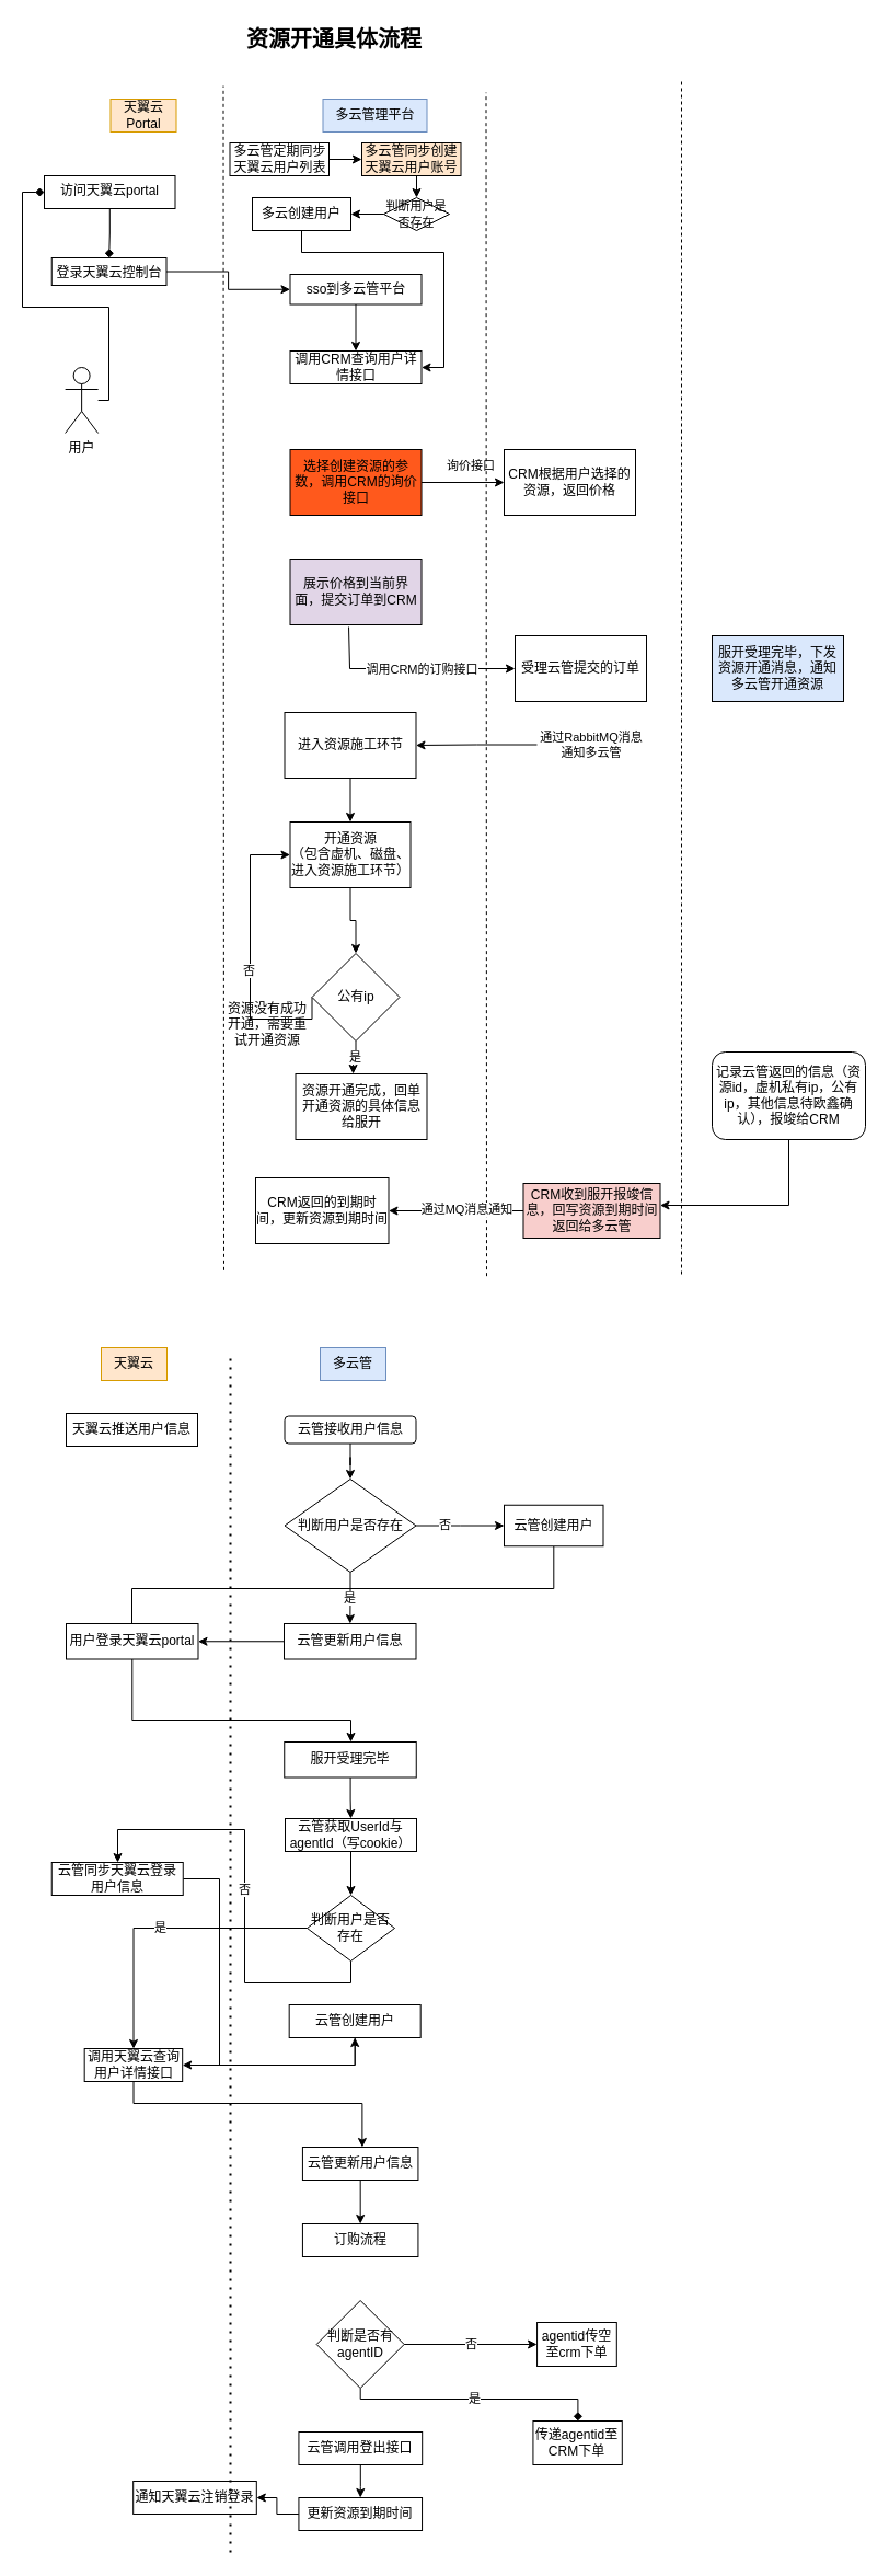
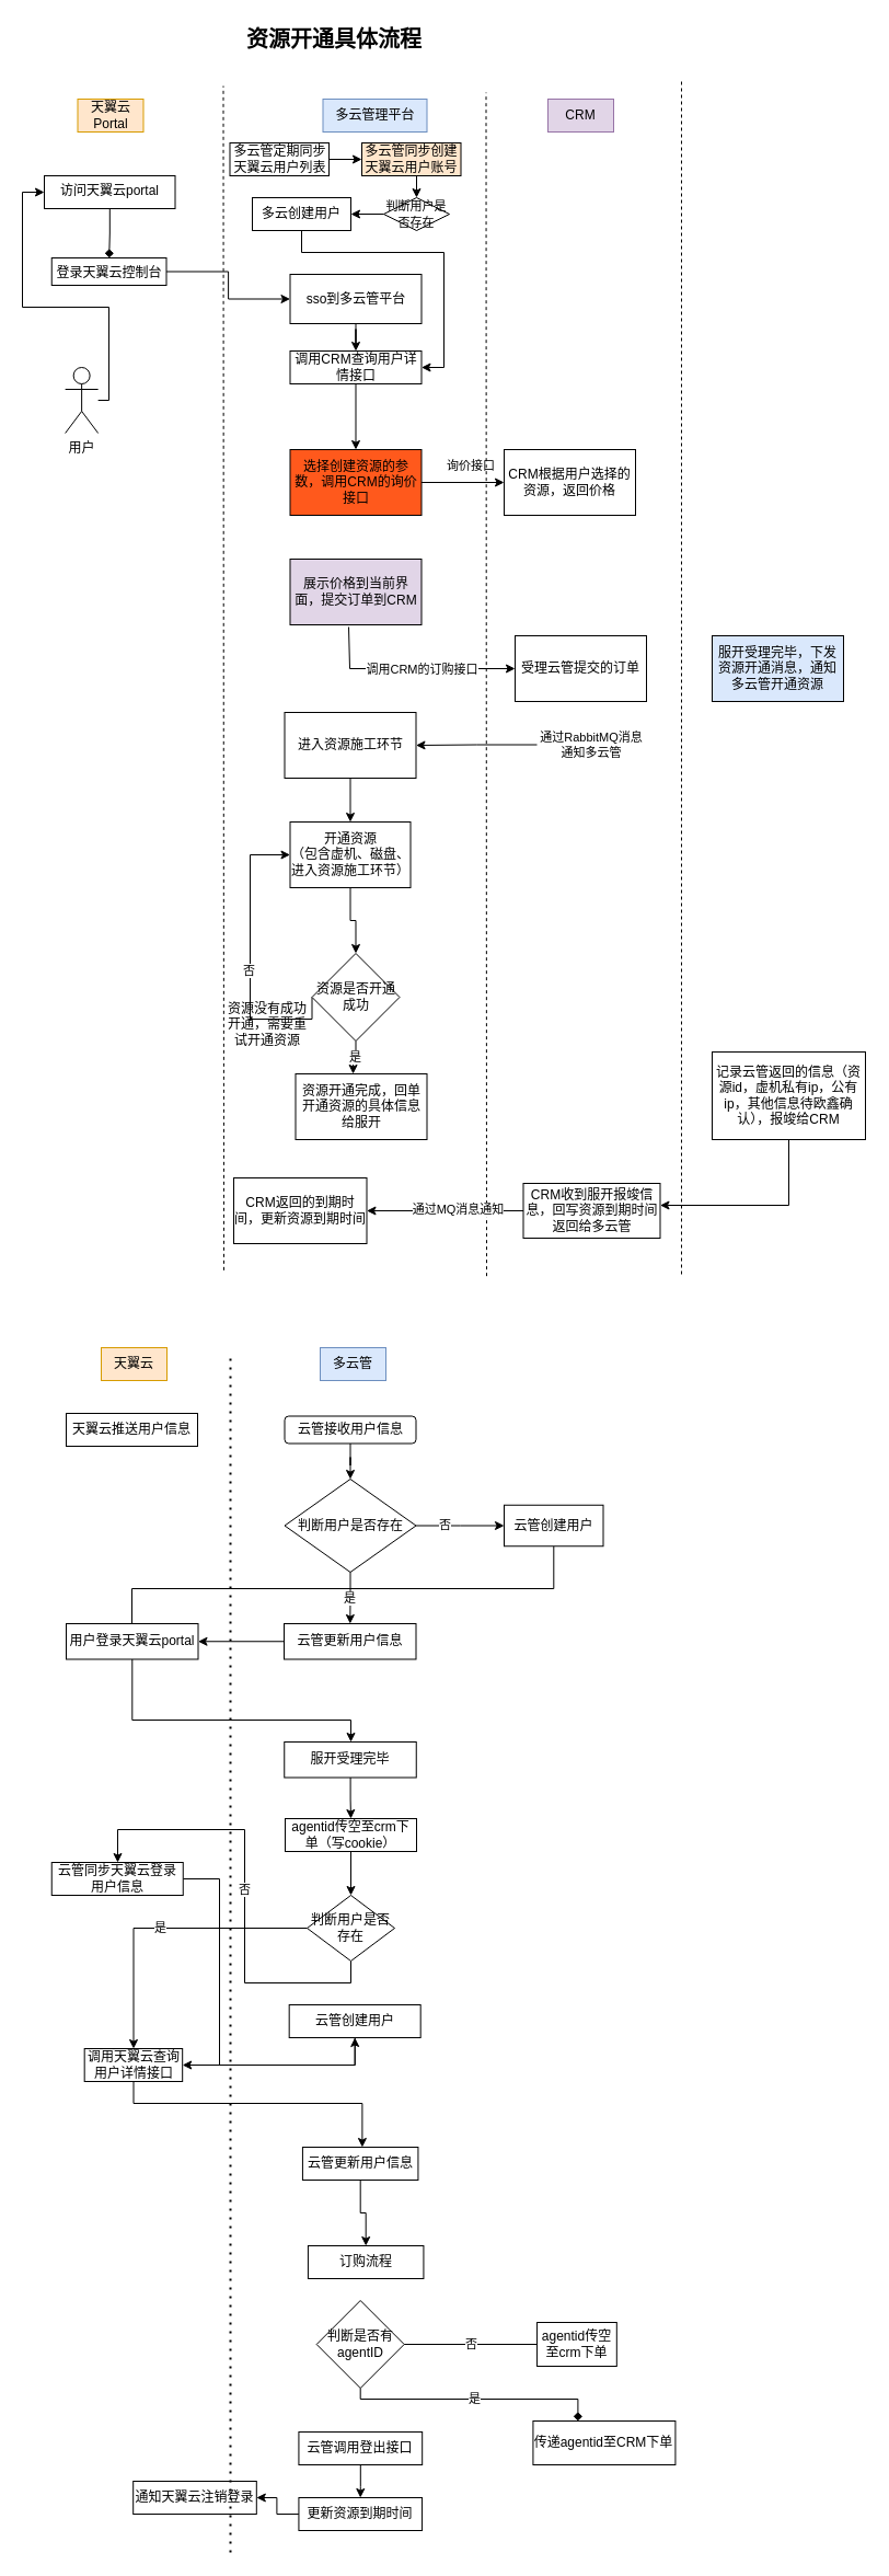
- <mxCell id="4" value="天翼云Portal" style="text;html=1;strokeColor=#d79b00;fillColor=#ffe6cc;align=center;verticalAlign=middle;whiteSpace=wrap;rounded=0;" parent="1" vertex="1"><mxGeometry x="100.5" y="90" width="60" height="30" as="geometry" /></mxCell>
+ <mxCell id="4" value="天翼云Portal" style="text;html=1;strokeColor=#d79b00;fillColor=#ffe6cc;align=center;verticalAlign=middle;whiteSpace=wrap;rounded=0;" parent="1" vertex="1"><mxGeometry x="70.5" y="90" width="60" height="30" as="geometry" /></mxCell>
+ <mxCell id="19" value="CRM" style="text;html=1;strokeColor=#9673a6;fillColor=#e1d5e7;align=center;verticalAlign=middle;whiteSpace=wrap;rounded=0;" parent="1" vertex="1"><mxGeometry x="500" y="90" width="60" height="30" as="geometry" /></mxCell>
- <mxCell id="7" value="" style="edgeStyle=orthogonalEdgeStyle;rounded=0;orthogonalLoop=1;jettySize=auto;html=1;entryX=0;entryY=0.5;entryDx=0;entryDy=0;endArrow=diamond;" parent="1" source="8" target="10" edge="1"><mxGeometry relative="1" as="geometry"><Array as="points"><mxPoint x="99" y="280" /><mxPoint x="20" y="280" /><mxPoint x="20" y="175" /></Array></mxGeometry></mxCell>
+ <mxCell id="7" value="" style="edgeStyle=orthogonalEdgeStyle;rounded=0;orthogonalLoop=1;jettySize=auto;html=1;entryX=0;entryY=0.5;entryDx=0;entryDy=0;" parent="1" source="8" target="10" edge="1"><mxGeometry relative="1" as="geometry"><Array as="points"><mxPoint x="99" y="280" /><mxPoint x="20" y="280" /><mxPoint x="20" y="175" /></Array></mxGeometry></mxCell>
- <mxCell id="14" value="sso到多云管平台" style="rounded=0;whiteSpace=wrap;html=1;" parent="1" vertex="1"><mxGeometry x="264.5" y="250" width="120" height="27.5" as="geometry" /></mxCell>
+ <mxCell id="14" value="sso到多云管平台" style="rounded=0;whiteSpace=wrap;html=1;" parent="1" vertex="1"><mxGeometry x="264.5" y="250" width="120" height="45" as="geometry" /></mxCell>
+ <mxCell id="15" value="" style="edgeStyle=orthogonalEdgeStyle;rounded=0;orthogonalLoop=1;jettySize=auto;html=1;" parent="1" source="16" target="18" edge="1"><mxGeometry relative="1" as="geometry" /></mxCell>
- <mxCell id="37" value="公有ip" style="rhombus;whiteSpace=wrap;html=1;" parent="1" vertex="1"><mxGeometry x="284.5" y="870" width="80" height="80" as="geometry" /></mxCell>
+ <mxCell id="37" value="资源是否开通成功" style="rhombus;whiteSpace=wrap;html=1;" parent="1" vertex="1"><mxGeometry x="284.5" y="870" width="80" height="80" as="geometry" /></mxCell>
- <mxCell id="40" value="记录云管返回的信息（资源id，虚机私有ip，公有ip，其他信息待欧鑫确认），报竣给CRM" style="whiteSpace=wrap;html=1;rounded=1;" parent="1" vertex="1"><mxGeometry x="650" y="960" width="140" height="80" as="geometry" /></mxCell>
+ <mxCell id="40" value="记录云管返回的信息（资源id，虚机私有ip，公有ip，其他信息待欧鑫确认），报竣给CRM" style="rounded=0;whiteSpace=wrap;html=1;" parent="1" vertex="1"><mxGeometry x="650" y="960" width="140" height="80" as="geometry" /></mxCell>
- <mxCell id="41" value="CRM返回的到期时间，更新资源到期时间" style="rounded=0;whiteSpace=wrap;html=1;" parent="1" vertex="1"><mxGeometry x="233" y="1075" width="121.5" height="60" as="geometry" /></mxCell>
+ <mxCell id="41" value="CRM返回的到期时间，更新资源到期时间" style="rounded=0;whiteSpace=wrap;html=1;" parent="1" vertex="1"><mxGeometry x="213" y="1075" width="121.5" height="60" as="geometry" /></mxCell>
- <mxCell id="53" value="CRM收到服开报竣信息，回写资源到期时间返回给多云管" style="rounded=0;whiteSpace=wrap;html=1;fillColor=#f8cecc;" parent="1" vertex="1"><mxGeometry x="477.5" y="1080" width="125" height="50" as="geometry" /></mxCell>
+ <mxCell id="53" value="CRM收到服开报竣信息，回写资源到期时间返回给多云管" style="rounded=0;whiteSpace=wrap;html=1;" parent="1" vertex="1"><mxGeometry x="477.5" y="1080" width="125" height="50" as="geometry" /></mxCell>
- <mxCell id="71" value="云管获取UserId与agentId（写cookie）" style="whiteSpace=wrap;html=1;rounded=0;" parent="1" vertex="1"><mxGeometry x="260" y="1660" width="120" height="30" as="geometry" /></mxCell>
+ <mxCell id="71" value="agentid传空至crm下单（写cookie）" style="whiteSpace=wrap;html=1;rounded=0;" parent="1" vertex="1"><mxGeometry x="260" y="1660" width="120" height="30" as="geometry" /></mxCell>
- <mxCell id="83" value="订购流程" style="whiteSpace=wrap;html=1;rounded=0;" parent="1" vertex="1"><mxGeometry x="275.93" y="2030" width="105.5" height="30" as="geometry" /></mxCell>
+ <mxCell id="83" value="订购流程" style="whiteSpace=wrap;html=1;rounded=0;" parent="1" vertex="1"><mxGeometry x="280.93" y="2050" width="105.5" height="30" as="geometry" /></mxCell>
- <mxCell id="85" value="否" style="edgeStyle=orthogonalEdgeStyle;rounded=0;orthogonalLoop=1;jettySize=auto;html=1;" parent="1" source="86" target="88" edge="1"><mxGeometry relative="1" as="geometry" /></mxCell>
+ <mxCell id="85" value="否" style="edgeStyle=orthogonalEdgeStyle;rounded=0;orthogonalLoop=1;jettySize=auto;html=1;endArrow=none;" parent="1" source="86" target="88" edge="1"><mxGeometry relative="1" as="geometry" /></mxCell>
- <mxCell id="87" value="传递agentid至CRM下单" style="whiteSpace=wrap;html=1;rounded=0;" parent="1" vertex="1"><mxGeometry x="486.43" y="2210" width="81.37" height="40" as="geometry" /></mxCell>
+ <mxCell id="87" value="传递agentid至CRM下单" style="whiteSpace=wrap;html=1;rounded=0;" parent="1" vertex="1"><mxGeometry x="486.43" y="2210" width="130" height="40" as="geometry" /></mxCell>
